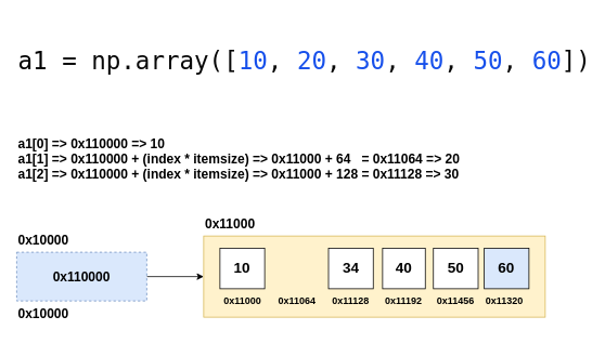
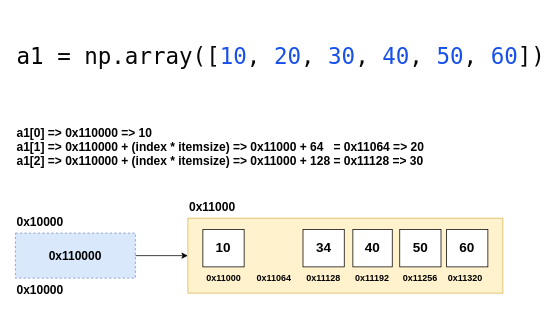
- <mxCell id="12" value="60" style="rounded=0;whiteSpace=wrap;html=1;fontStyle=1;fontSize=18;fillColor=#dae8fc;" vertex="1" parent="1"><mxGeometry x="595" y="305" width="55" height="50" as="geometry" /></mxCell>
+ <mxCell id="12" value="60" style="rounded=0;whiteSpace=wrap;html=1;fontStyle=1;fontSize=18;" vertex="1" parent="1"><mxGeometry x="595" y="305" width="55" height="50" as="geometry" /></mxCell>
- <mxCell id="18" value="0x11456" style="text;html=1;strokeColor=none;fillColor=none;align=center;verticalAlign=middle;whiteSpace=wrap;rounded=0;fontStyle=1;fontSize=12;" vertex="1" parent="1"><mxGeometry x="530" y="355" width="60" height="30" as="geometry" /></mxCell>
+ <mxCell id="18" value="0x11256" style="text;html=1;strokeColor=none;fillColor=none;align=center;verticalAlign=middle;whiteSpace=wrap;rounded=0;fontStyle=1;fontSize=12;" vertex="1" parent="1"><mxGeometry x="530" y="355" width="60" height="30" as="geometry" /></mxCell>
